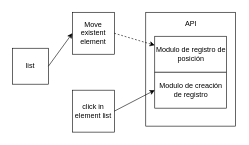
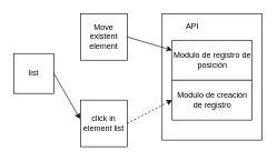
- <mxCell id="8" value="API" style="text;html=1;align=center;verticalAlign=middle;whiteSpace=wrap;rounded=0;" vertex="1" parent="1"><mxGeometry x="287.5" y="30" width="60" height="20" as="geometry" /></mxCell>
+ <mxCell id="8" value="API" style="text;html=1;align=center;verticalAlign=middle;whiteSpace=wrap;rounded=0;" vertex="1" parent="1"><mxGeometry x="257.5" y="30" width="60" height="20" as="geometry" /></mxCell>
- <mxCell id="11" value="" style="endArrow=classic;html=1;rounded=0;exitX=1;exitY=0.5;exitDx=0;exitDy=0;entryX=0;entryY=0.25;entryDx=0;entryDy=0;dashed=1;" edge="1" parent="1" source="4" target="9"><mxGeometry width="50" height="50" relative="1" as="geometry"><mxPoint x="260" y="170" as="sourcePoint" /><mxPoint x="310" y="120" as="targetPoint" /></mxGeometry></mxCell>
+ <mxCell id="11" value="" style="endArrow=classic;html=1;rounded=0;exitX=1;exitY=0.5;exitDx=0;exitDy=0;entryX=0;entryY=0.25;entryDx=0;entryDy=0;" edge="1" parent="1" source="4" target="9"><mxGeometry width="50" height="50" relative="1" as="geometry"><mxPoint x="260" y="170" as="sourcePoint" /><mxPoint x="310" y="120" as="targetPoint" /></mxGeometry></mxCell>
- <mxCell id="5" value="" style="endArrow=classic;html=1;rounded=0;exitX=1;exitY=0.5;exitDx=0;exitDy=0;entryX=0;entryY=0.5;entryDx=0;entryDy=0;" edge="1" parent="1" source="3" target="4"><mxGeometry width="50" height="50" relative="1" as="geometry"><mxPoint x="260" y="170" as="sourcePoint" /><mxPoint x="310" y="120" as="targetPoint" /></mxGeometry></mxCell>
+ <mxCell id="7" value="" style="endArrow=classic;html=1;rounded=0;entryX=-0.008;entryY=0.405;entryDx=0;entryDy=0;entryPerimeter=0;exitX=1;exitY=0.5;exitDx=0;exitDy=0;" edge="1" parent="1" source="3" target="6"><mxGeometry width="50" height="50" relative="1" as="geometry"><mxPoint x="80" y="130" as="sourcePoint" /><mxPoint x="120" y="20" as="targetPoint" /></mxGeometry></mxCell>
- <mxCell id="12" value="" style="endArrow=classic;html=1;rounded=0;exitX=1;exitY=0.5;exitDx=0;exitDy=0;entryX=0;entryY=0.5;entryDx=0;entryDy=0;" edge="1" parent="1" source="6" target="10"><mxGeometry width="50" height="50" relative="1" as="geometry"><mxPoint x="260" y="170" as="sourcePoint" /><mxPoint x="210" y="140" as="targetPoint" /></mxGeometry></mxCell>
+ <mxCell id="12" value="" style="endArrow=classic;html=1;rounded=0;exitX=1;exitY=0.5;exitDx=0;exitDy=0;entryX=0;entryY=0.5;entryDx=0;entryDy=0;dashed=1;" edge="1" parent="1" source="6" target="10"><mxGeometry width="50" height="50" relative="1" as="geometry"><mxPoint x="260" y="170" as="sourcePoint" /><mxPoint x="210" y="140" as="targetPoint" /></mxGeometry></mxCell>
